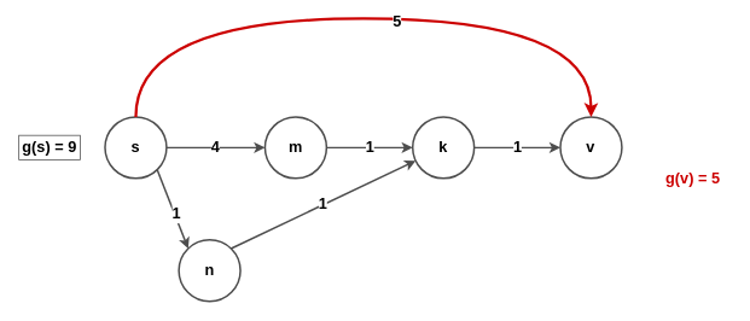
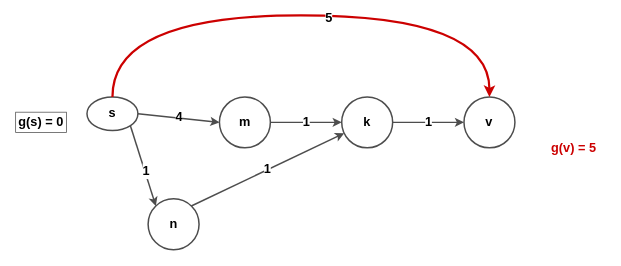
- <mxCell id="2" value="s" style="ellipse;whiteSpace=wrap;html=1;fontSize=17;fontStyle=1;strokeWidth=2;strokeColor=#4D4D4D;" parent="1" vertex="1"><mxGeometry x="115.189" y="128.815" width="67.992" height="68.009" as="geometry" /></mxCell>
+ <mxCell id="2" value="s" style="ellipse;whiteSpace=wrap;html=1;fontSize=17;fontStyle=1;strokeWidth=2;strokeColor=#4D4D4D;" parent="1" vertex="1"><mxGeometry x="115.189" y="128.815" width="67.992" height="45" as="geometry" /></mxCell>
- <mxCell id="14" value="g(s) = 9" style="text;html=1;strokeColor=#4D4D4D;fillColor=none;align=center;verticalAlign=middle;whiteSpace=wrap;rounded=0;fontSize=17;fontStyle=1" parent="1" vertex="1"><mxGeometry x="20" y="149.217" width="67.992" height="27.204" as="geometry" /></mxCell>
+ <mxCell id="14" value="g(s) = 0" style="text;html=1;strokeColor=#4D4D4D;fillColor=none;align=center;verticalAlign=middle;whiteSpace=wrap;rounded=0;fontSize=17;fontStyle=1" parent="1" vertex="1"><mxGeometry x="20" y="149.217" width="67.992" height="27.204" as="geometry" /></mxCell>
